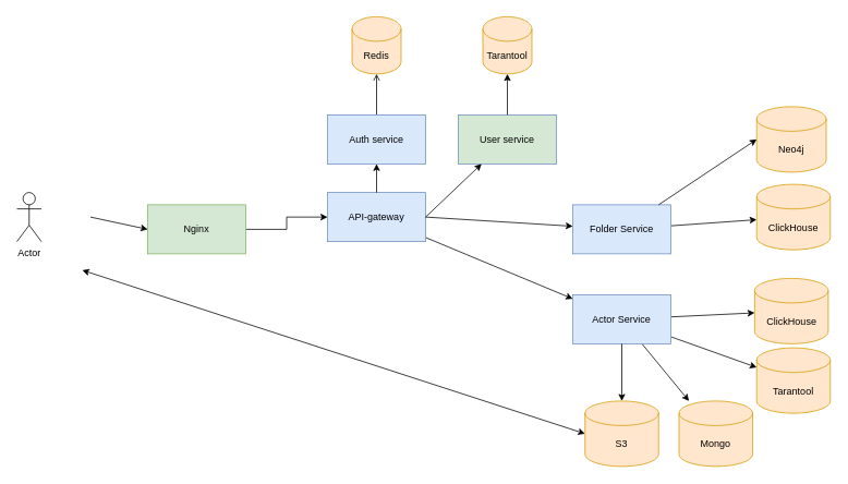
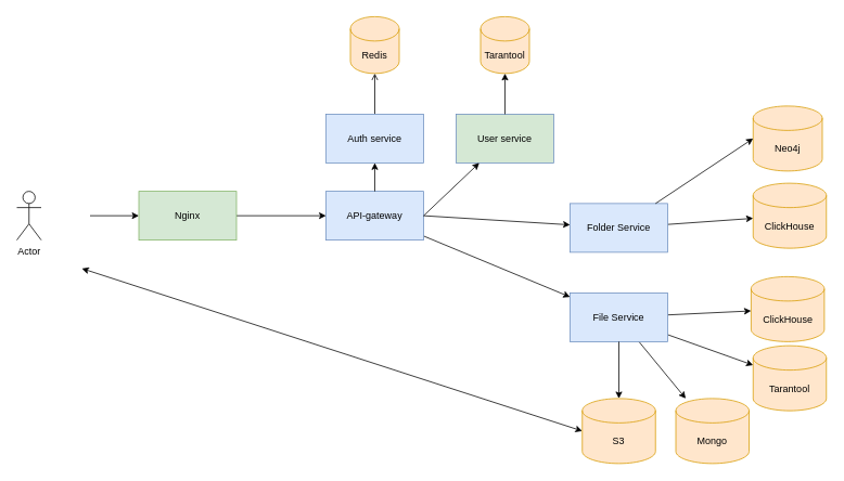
- <mxCell id="4" value="Nginx" style="rounded=0;whiteSpace=wrap;html=1;fillColor=#d5e8d4;strokeColor=#82b366;" parent="1" vertex="1"><mxGeometry x="180" y="250" width="120" height="60" as="geometry" /></mxCell>
+ <mxCell id="4" value="Nginx" style="rounded=0;whiteSpace=wrap;html=1;fillColor=#d5e8d4;strokeColor=#82b366;" parent="1" vertex="1"><mxGeometry x="170" y="235" width="120" height="60" as="geometry" /></mxCell>
- <mxCell id="19" value="Actor Service" style="rounded=0;whiteSpace=wrap;html=1;fillColor=#dae8fc;strokeColor=#6c8ebf;" parent="1" vertex="1"><mxGeometry x="700" y="360" width="120" height="60" as="geometry" /></mxCell>
+ <mxCell id="19" value="File Service" style="rounded=0;whiteSpace=wrap;html=1;fillColor=#dae8fc;strokeColor=#6c8ebf;" parent="1" vertex="1"><mxGeometry x="700" y="360" width="120" height="60" as="geometry" /></mxCell>
